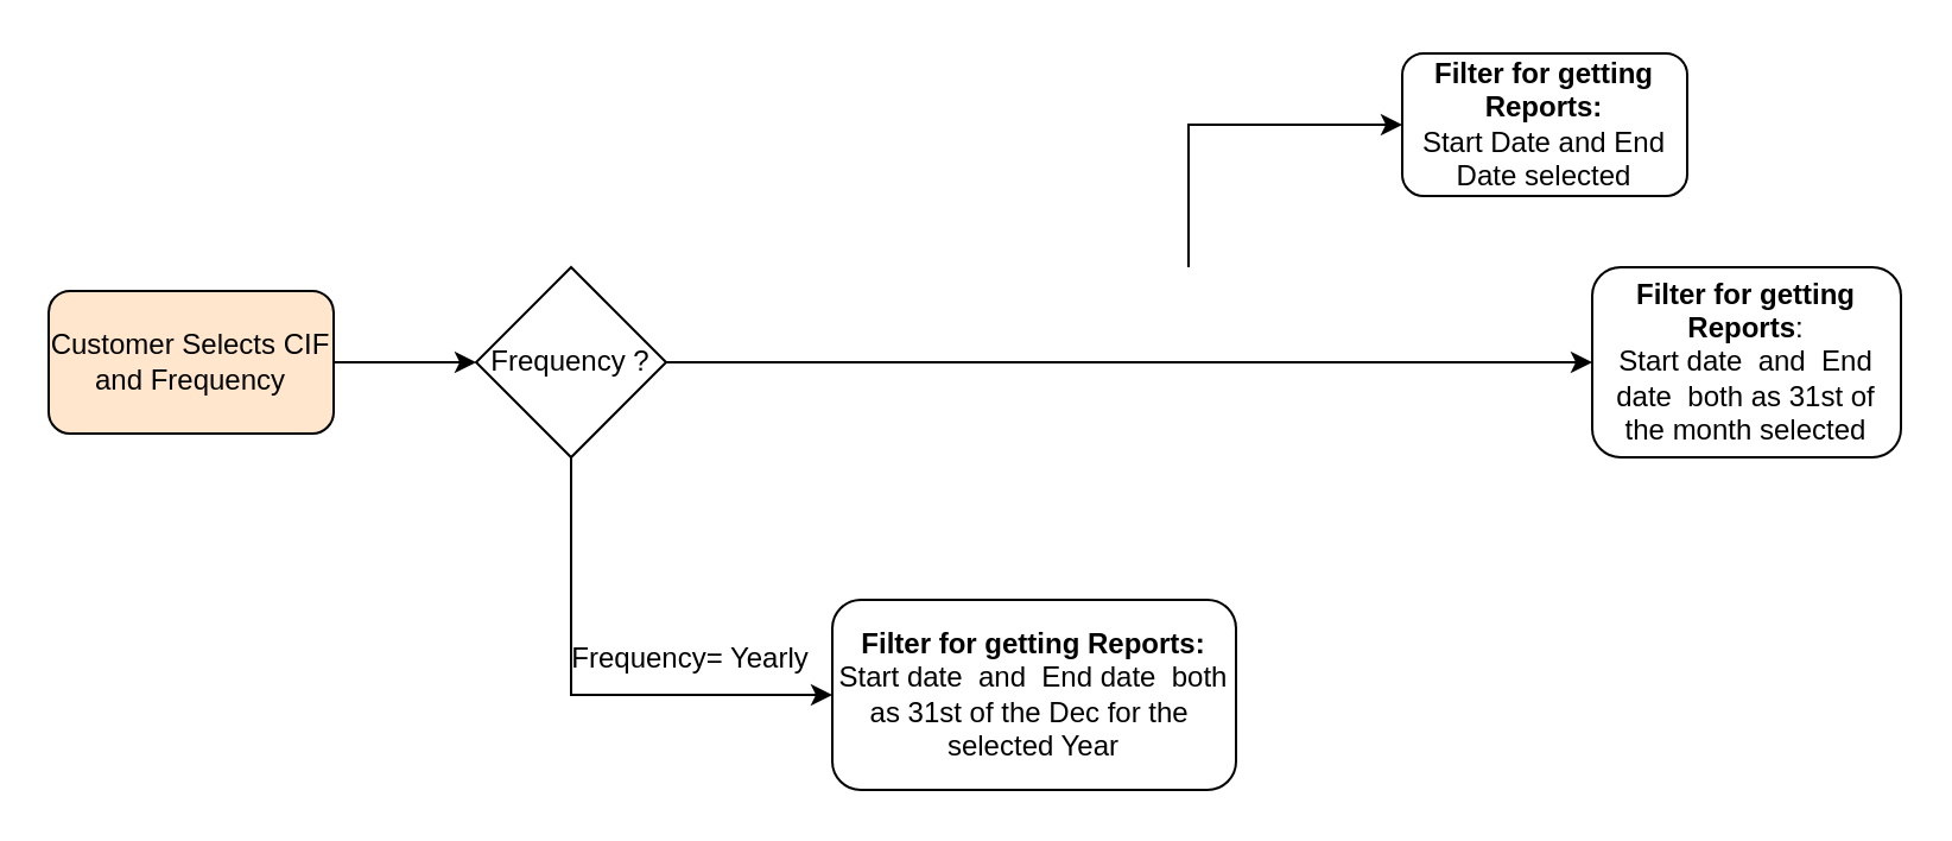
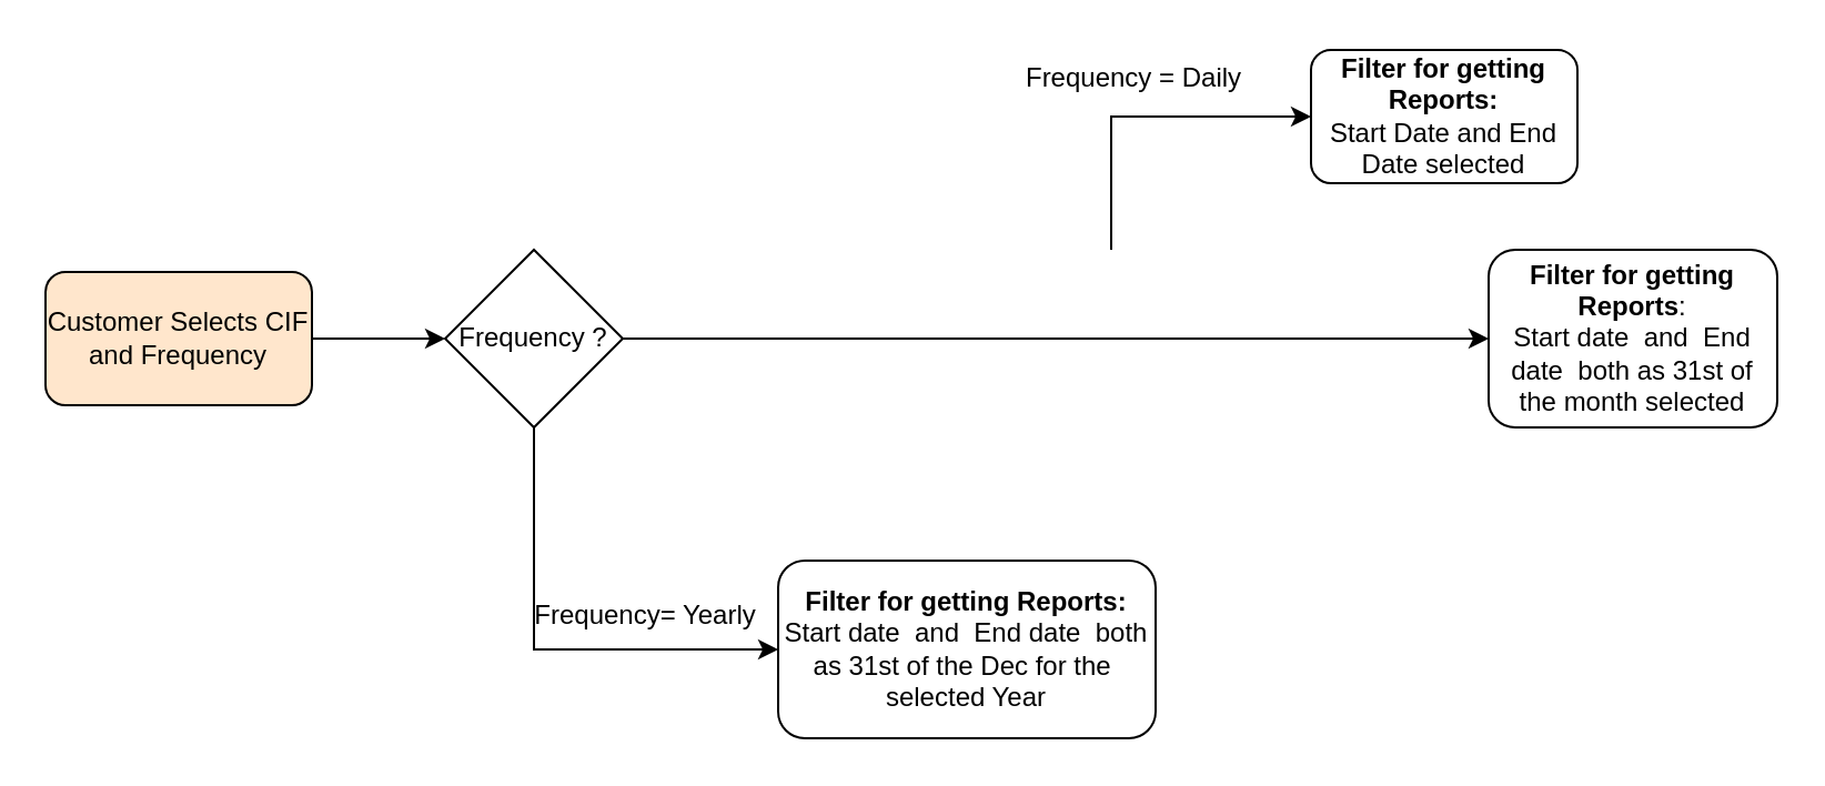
+ <mxCell id="8" value="Frequency = Daily" style="text;html=1;align=center;verticalAlign=middle;resizable=0;points=[];autosize=1;strokeColor=none;fillColor=none;" vertex="1" parent="1"><mxGeometry x="450" y="20" width="120" height="30" as="geometry" /></mxCell>
